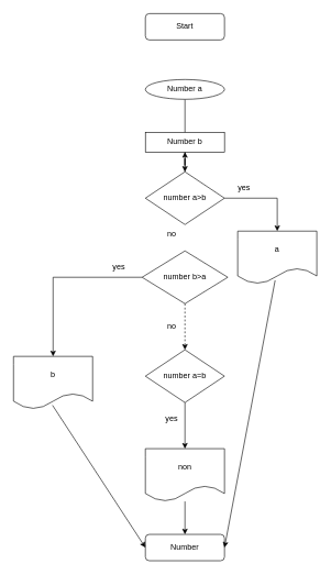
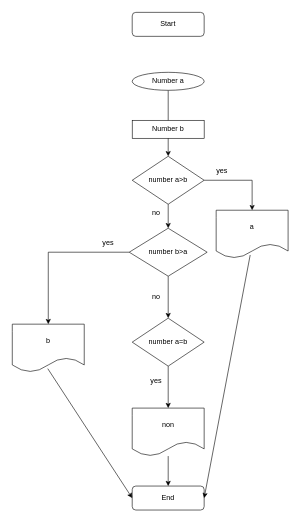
- <mxCell id="7" value="" style="edgeStyle=orthogonalEdgeStyle;rounded=0;orthogonalLoop=1;jettySize=auto;html=1;" edge="1" parent="1" source="8" target="5"><mxGeometry relative="1" as="geometry" /></mxCell>
+ <mxCell id="7" value="" style="edgeStyle=orthogonalEdgeStyle;rounded=0;orthogonalLoop=1;jettySize=auto;html=1;" edge="1" parent="1" source="8" target="16"><mxGeometry relative="1" as="geometry" /></mxCell>
- <mxCell id="15" value="" style="edgeStyle=orthogonalEdgeStyle;rounded=0;orthogonalLoop=1;jettySize=auto;html=1;dashed=1;" edge="1" parent="1" source="16" target="20"><mxGeometry relative="1" as="geometry" /></mxCell>
+ <mxCell id="15" value="" style="edgeStyle=orthogonalEdgeStyle;rounded=0;orthogonalLoop=1;jettySize=auto;html=1;" edge="1" parent="1" source="16" target="20"><mxGeometry relative="1" as="geometry" /></mxCell>
- <mxCell id="10" value="Number" style="rounded=1;whiteSpace=wrap;html=1;" vertex="1" parent="1"><mxGeometry x="220" y="810" width="120" height="40" as="geometry" /></mxCell>
+ <mxCell id="10" value="End" style="rounded=1;whiteSpace=wrap;html=1;" vertex="1" parent="1"><mxGeometry x="220" y="810" width="120" height="40" as="geometry" /></mxCell>
